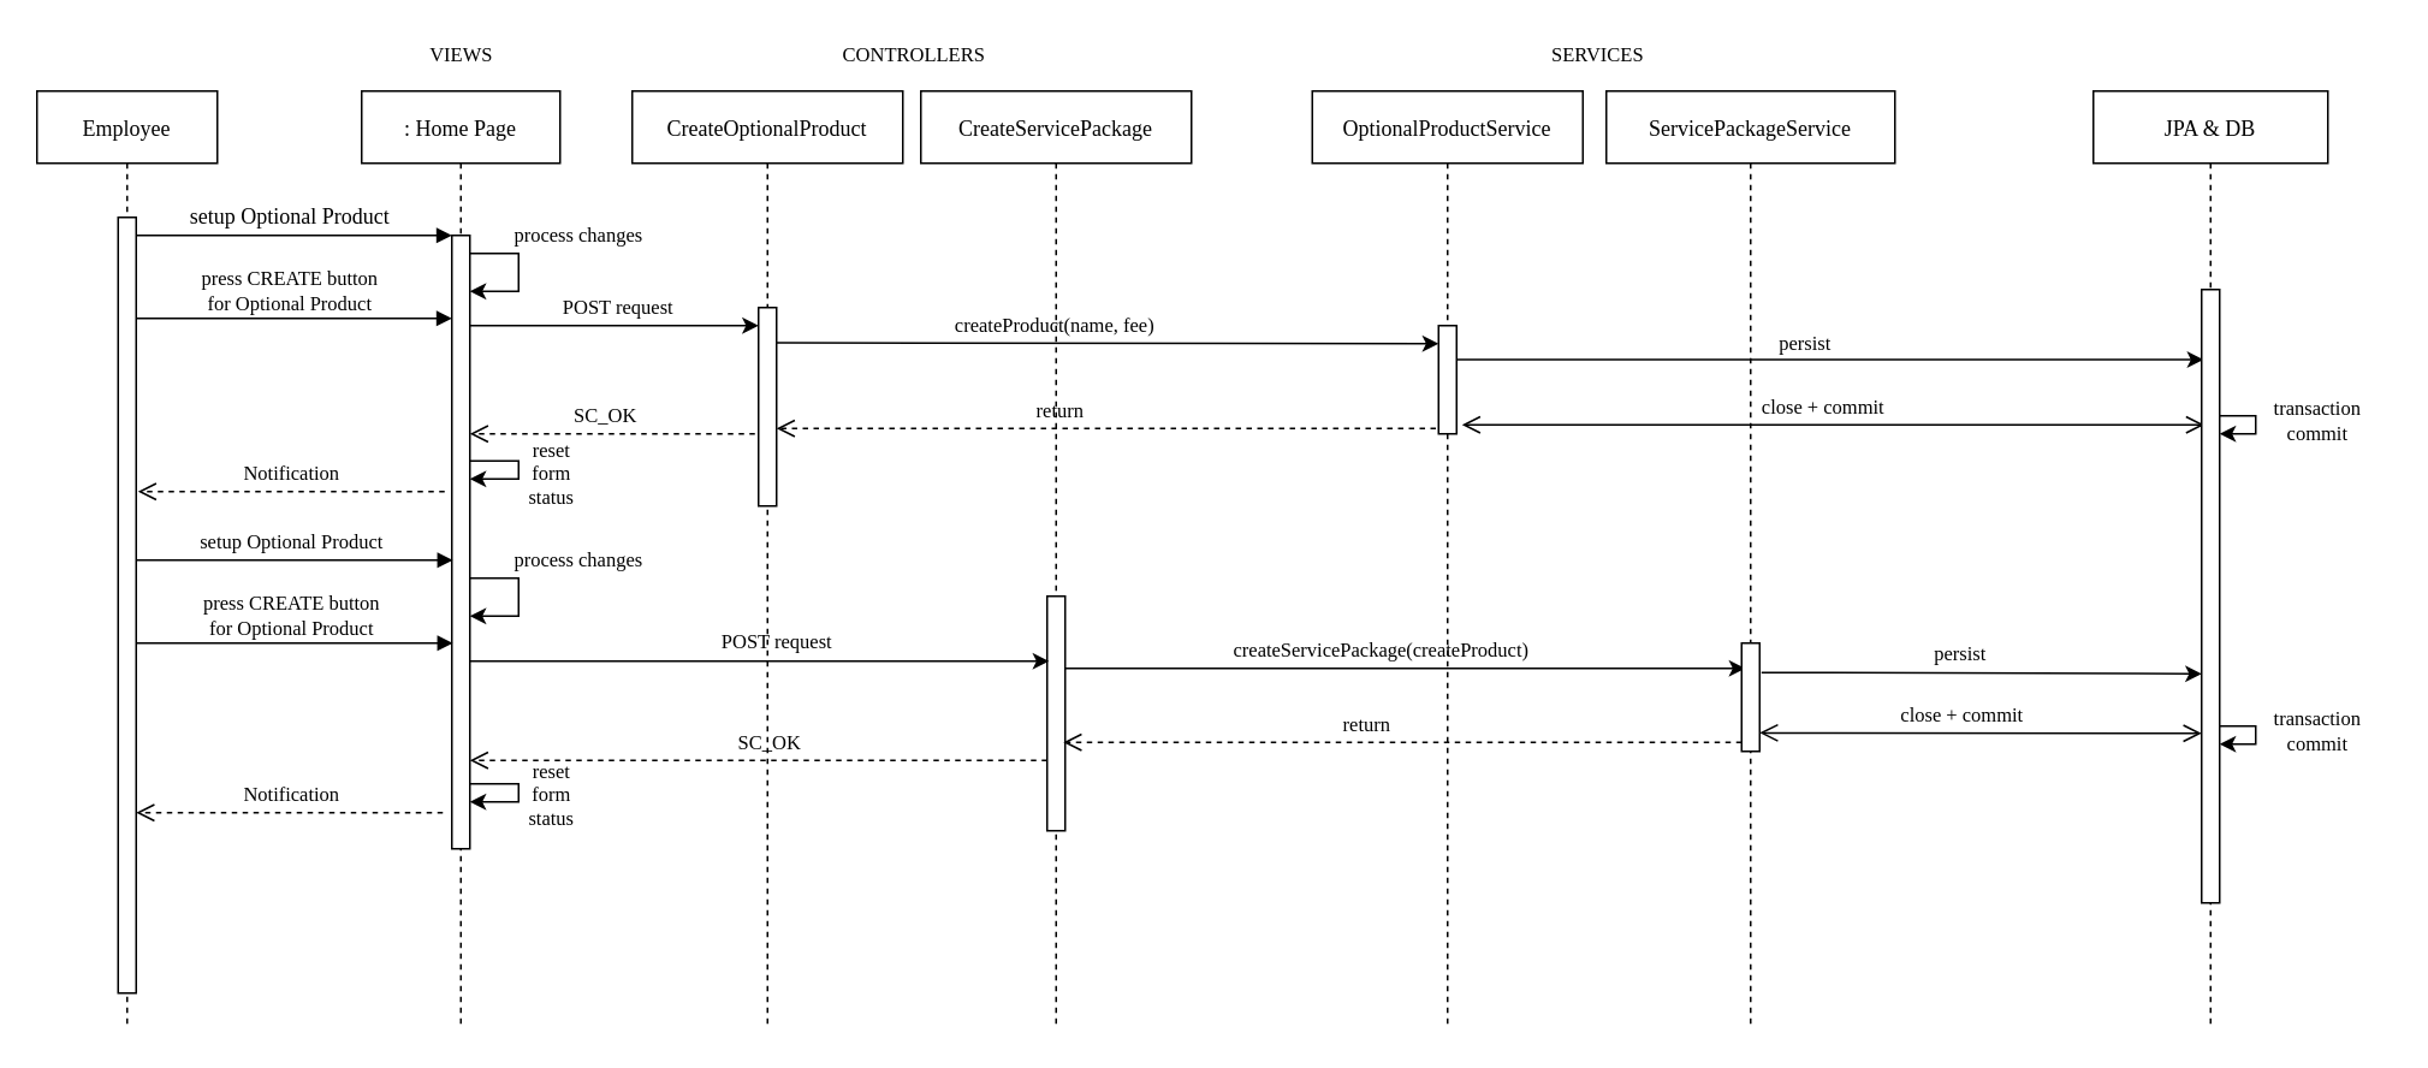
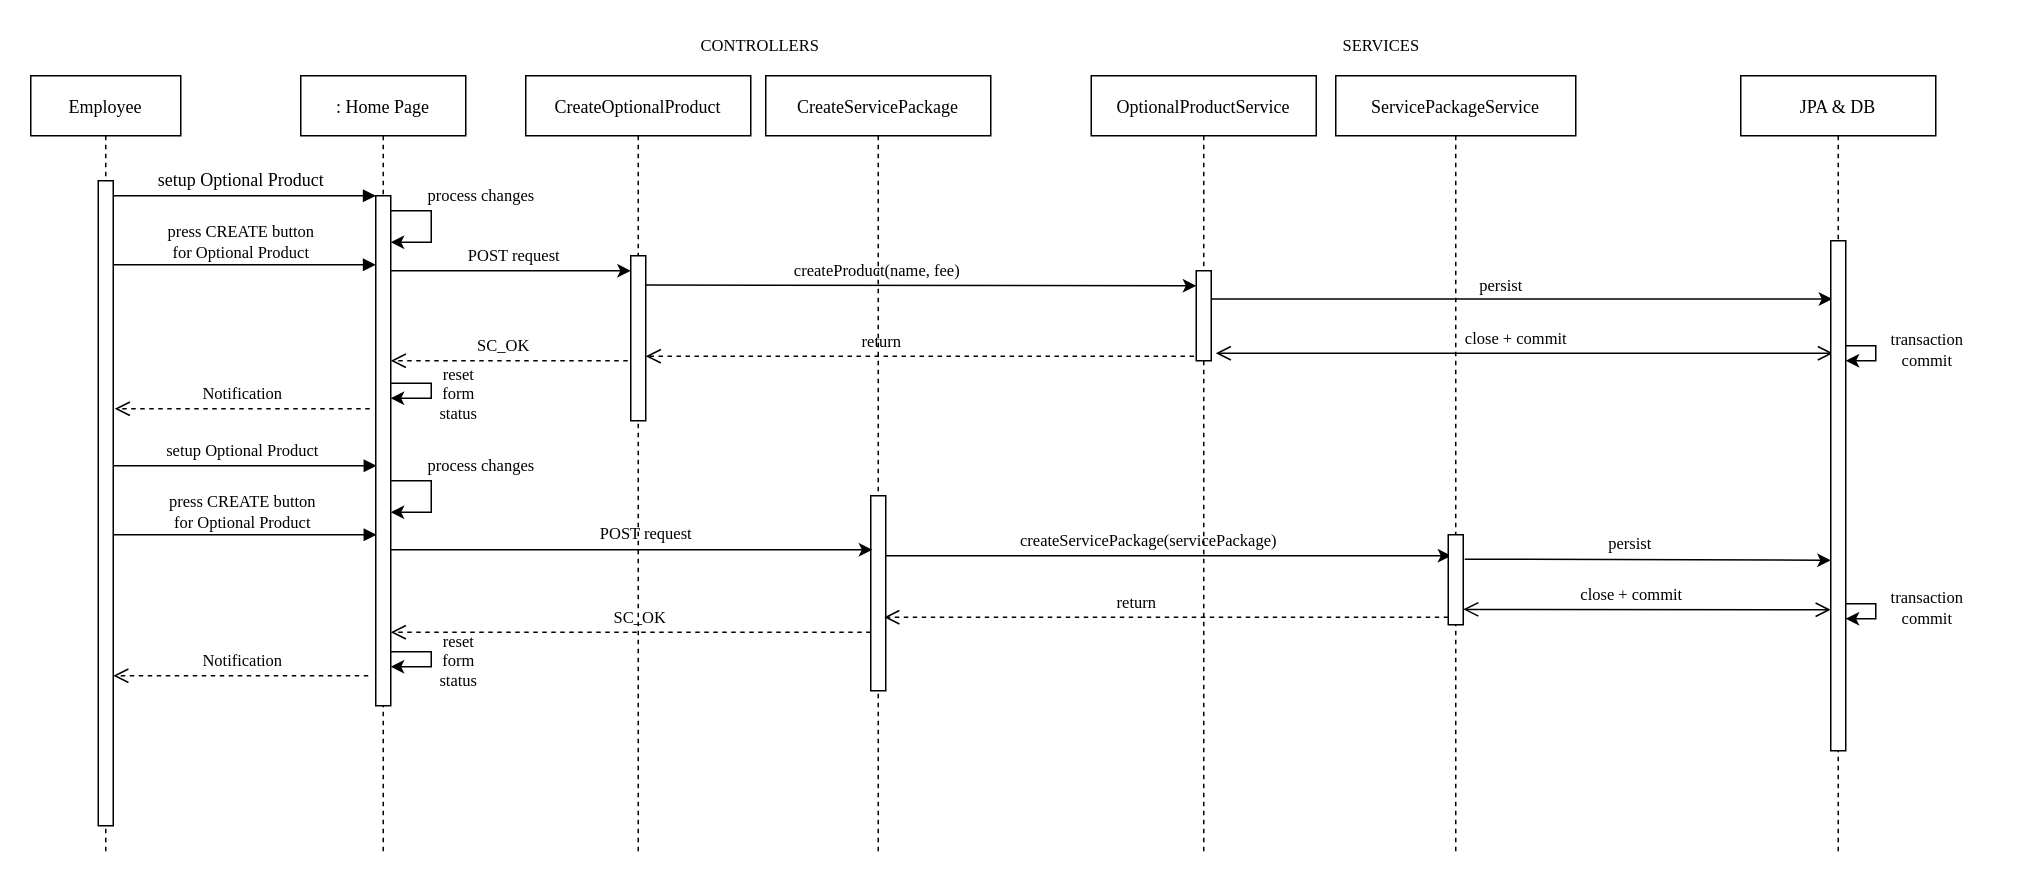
- <mxCell id="65" value="VIEWS" style="text;html=1;align=center;verticalAlign=middle;resizable=0;points=[];autosize=1;strokeColor=none;fillColor=none;fontSize=11;fontFamily=Verdana;" vertex="1" parent="1"><mxGeometry x="230" y="20" width="50" height="20" as="geometry" /></mxCell>
- <mxCell id="66" value="SERVICES" style="text;html=1;align=center;verticalAlign=middle;resizable=0;points=[];autosize=1;strokeColor=none;fillColor=none;fontSize=11;fontFamily=Verdana;" vertex="1" parent="1"><mxGeometry x="845" y="20" width="80" height="20" as="geometry" /></mxCell>
+ <mxCell id="66" value="SERVICES" style="text;html=1;align=center;verticalAlign=middle;resizable=0;points=[];autosize=1;strokeColor=none;fillColor=none;fontSize=11;fontFamily=Verdana;" vertex="1" parent="1"><mxGeometry x="880" y="20" width="80" height="20" as="geometry" /></mxCell>
- <mxCell id="54" value="createServicePackage(createProduct)" style="text;html=1;align=center;verticalAlign=middle;resizable=0;points=[];autosize=1;strokeColor=none;fillColor=none;fontSize=11;fontFamily=Verdana;" vertex="1" parent="1"><mxGeometry x="650" y="350" width="230" height="20" as="geometry" /></mxCell>
+ <mxCell id="54" value="createServicePackage(servicePackage)" style="text;html=1;align=center;verticalAlign=middle;resizable=0;points=[];autosize=1;strokeColor=none;fillColor=none;fontSize=11;fontFamily=Verdana;" vertex="1" parent="1"><mxGeometry x="650" y="350" width="230" height="20" as="geometry" /></mxCell>
